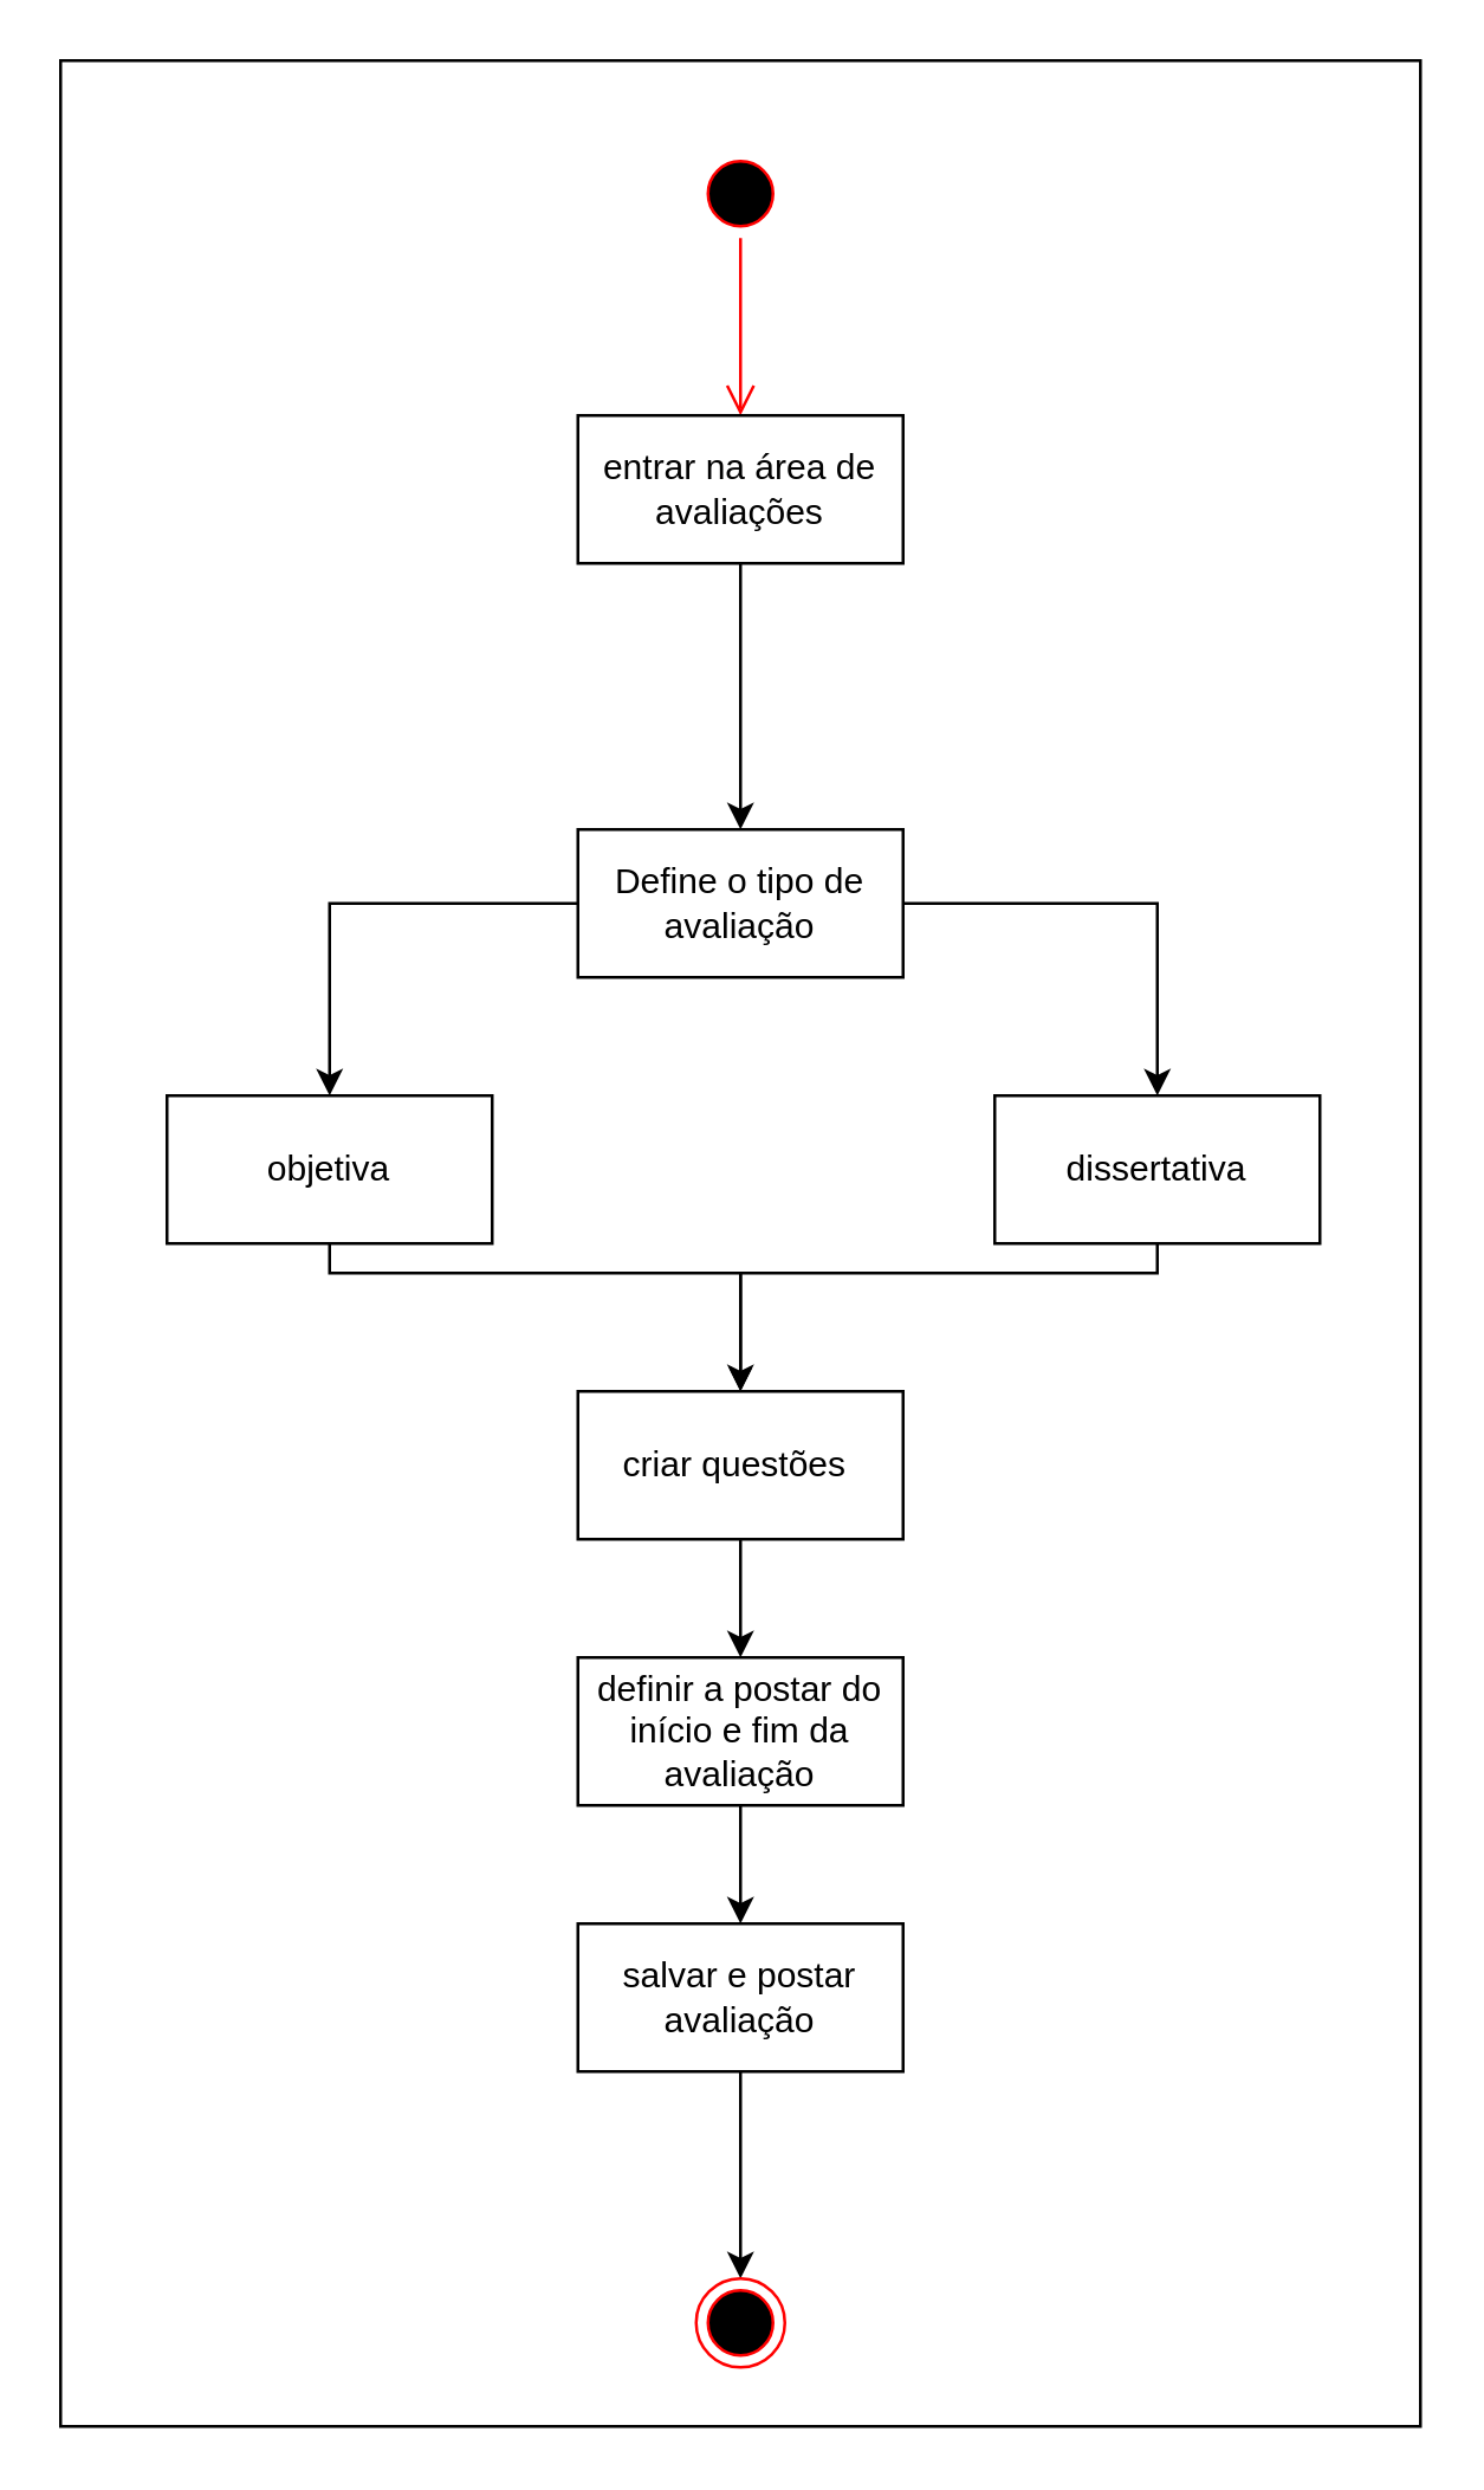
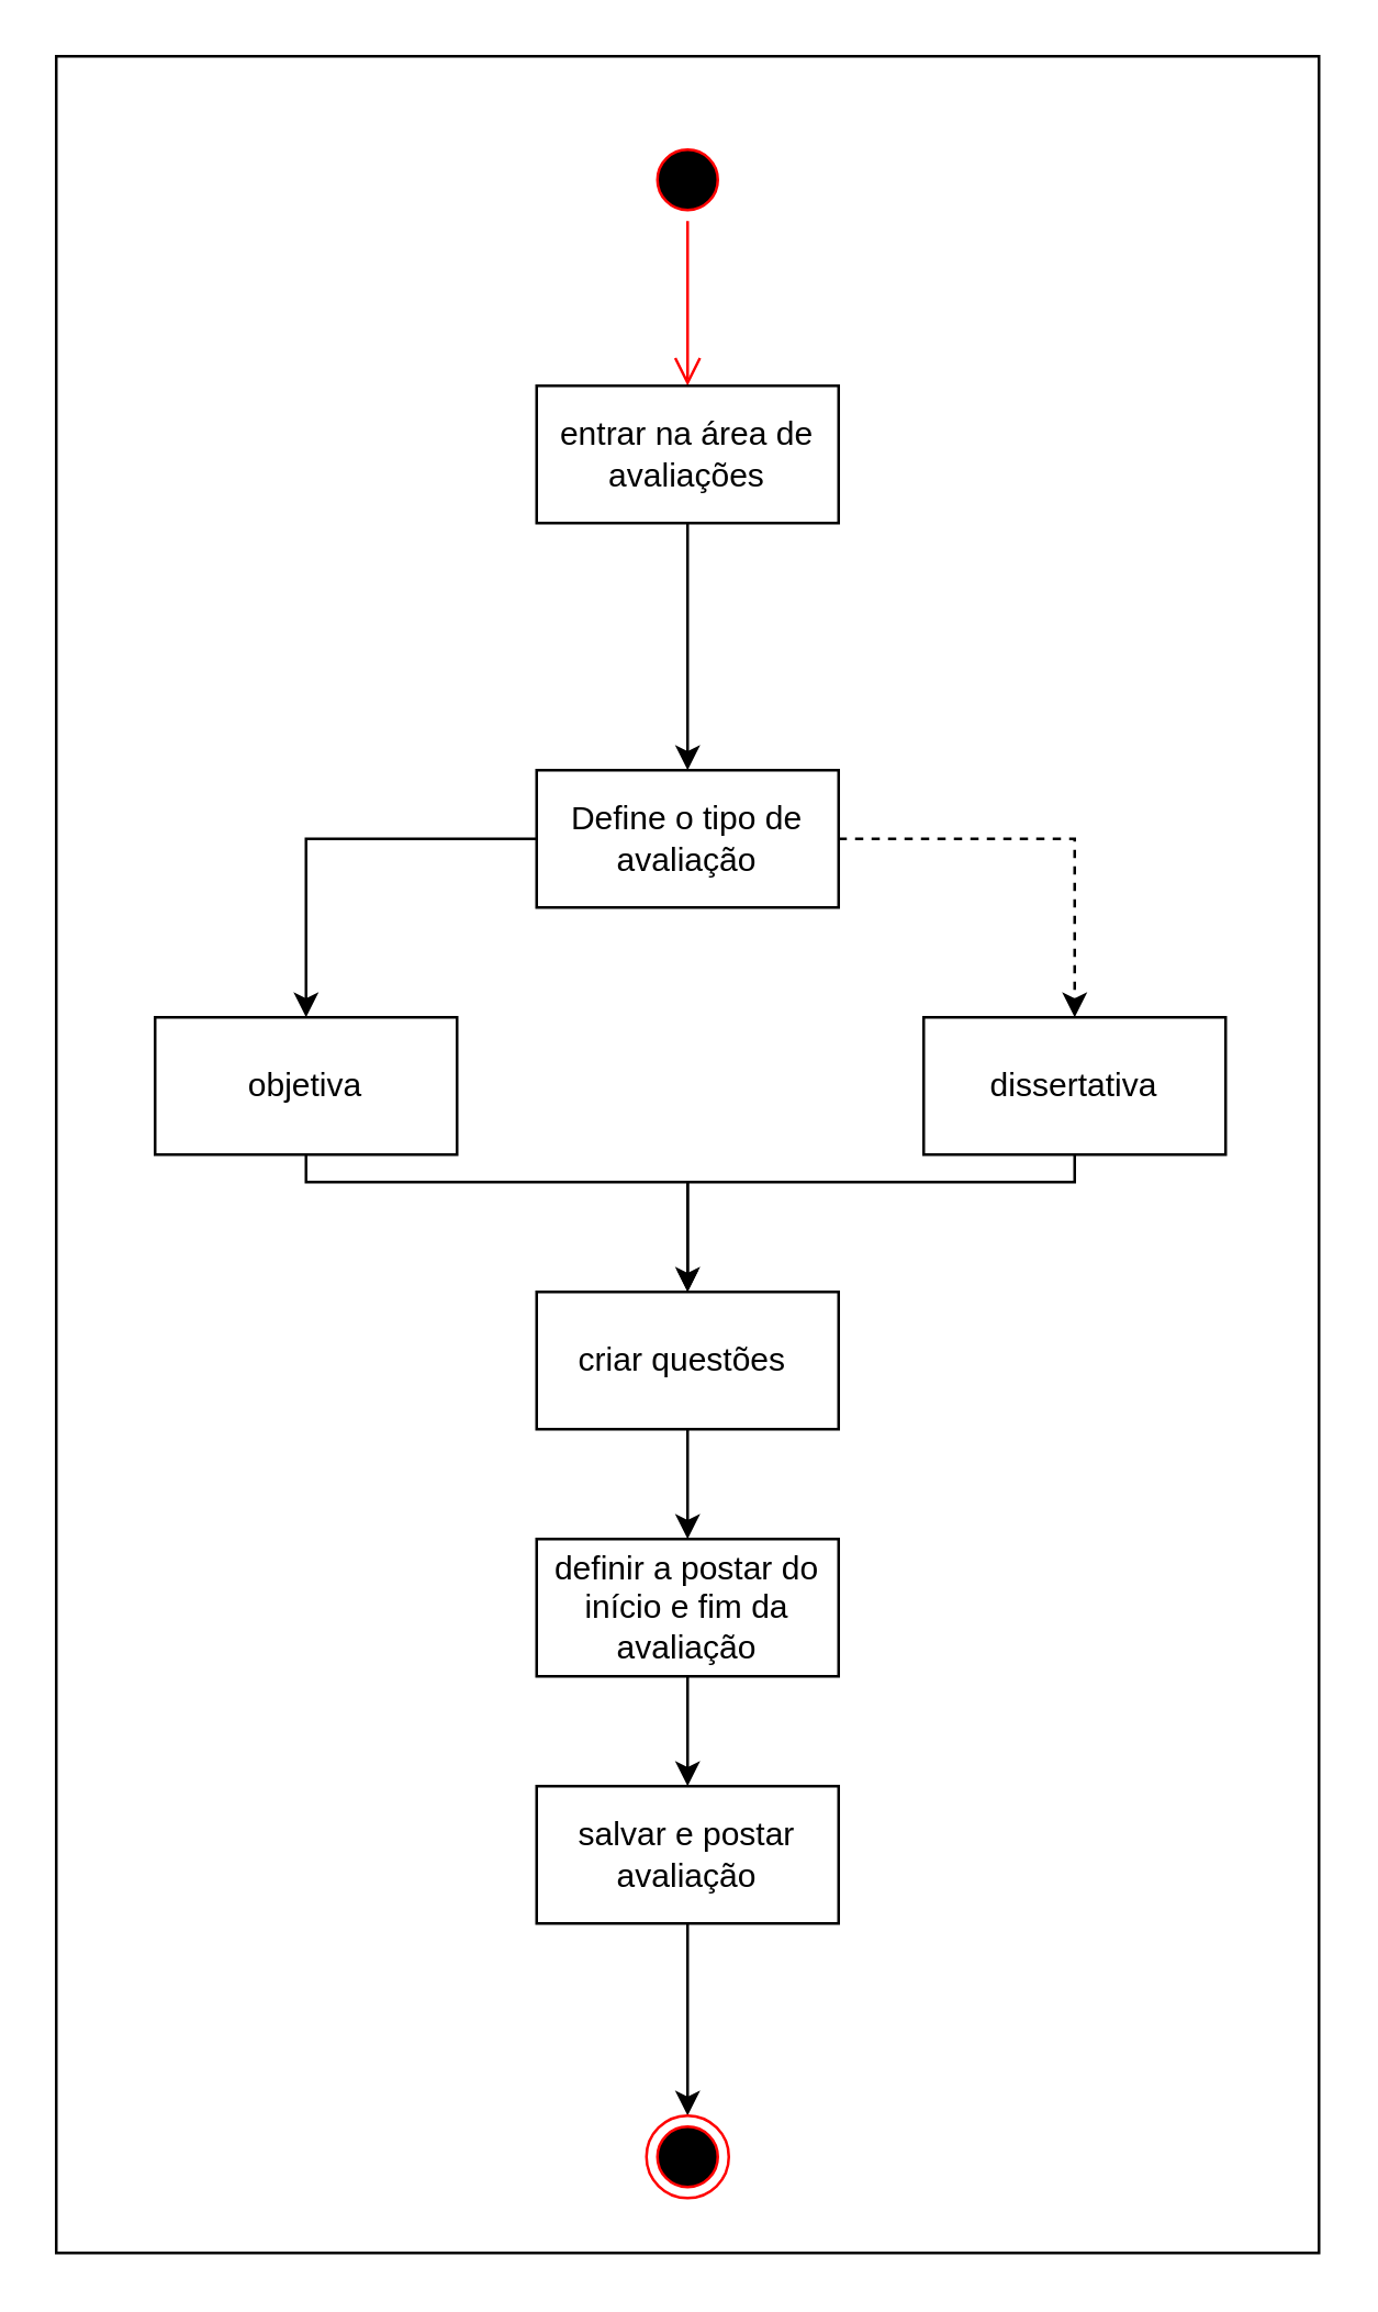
- <mxCell id="14" style="edgeStyle=orthogonalEdgeStyle;rounded=0;orthogonalLoop=1;jettySize=auto;html=1;" edge="1" parent="1" source="15" target="12"><mxGeometry relative="1" as="geometry" /></mxCell>
+ <mxCell id="14" style="edgeStyle=orthogonalEdgeStyle;rounded=0;orthogonalLoop=1;jettySize=auto;html=1;dashed=1;" edge="1" parent="1" source="15" target="12"><mxGeometry relative="1" as="geometry" /></mxCell>
